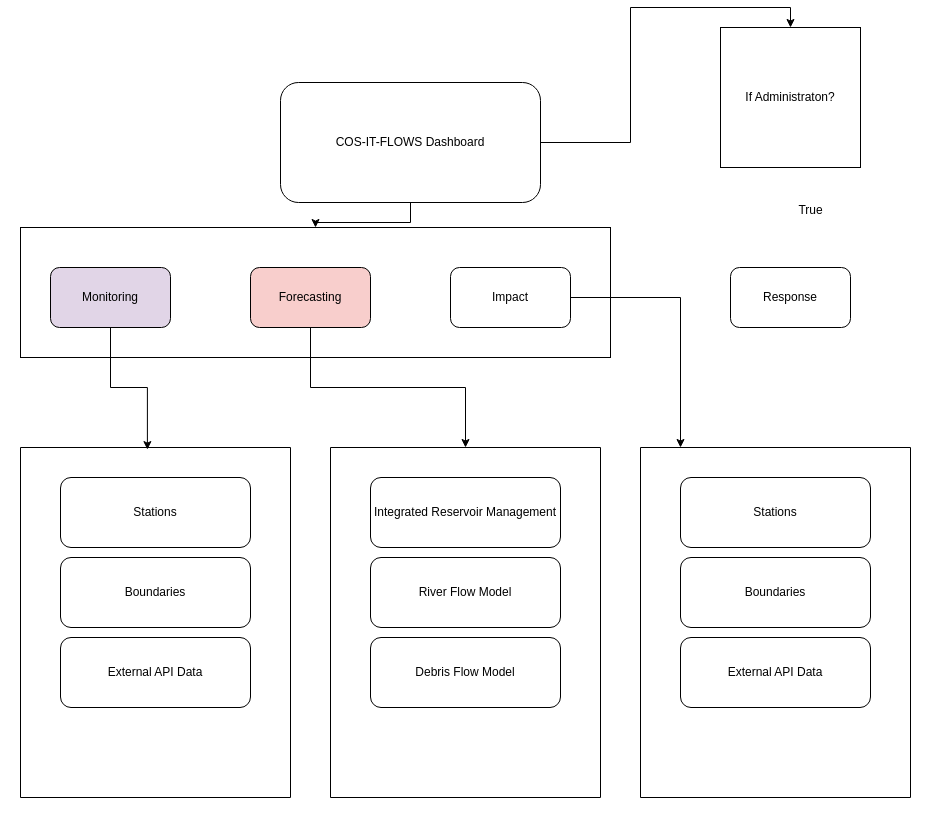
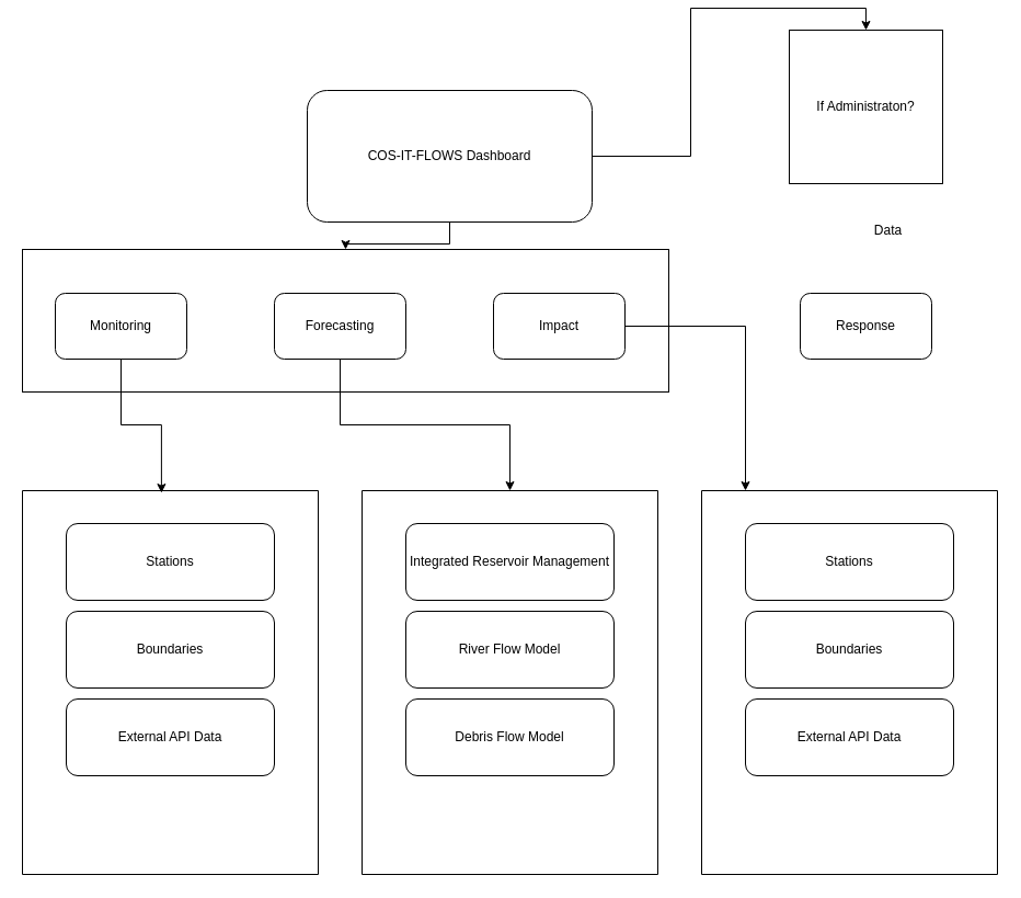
- <mxCell id="13" value="True" style="text;html=1;align=center;verticalAlign=middle;resizable=0;points=[];autosize=1;strokeColor=none;fillColor=none;" vertex="1" parent="1"><mxGeometry x="785" y="188" width="50" height="30" as="geometry" /></mxCell>
+ <mxCell id="13" value="Data" style="text;html=1;align=center;verticalAlign=middle;resizable=0;points=[];autosize=1;strokeColor=none;fillColor=none;" vertex="1" parent="1"><mxGeometry x="785" y="188" width="50" height="30" as="geometry" /></mxCell>
- <mxCell id="6" value="Monitoring" style="rounded=1;whiteSpace=wrap;html=1;fillColor=#e1d5e7;" vertex="1" parent="1"><mxGeometry x="50" y="260" width="120" height="60" as="geometry" /></mxCell>
+ <mxCell id="6" value="Monitoring" style="rounded=1;whiteSpace=wrap;html=1;" vertex="1" parent="1"><mxGeometry x="50" y="260" width="120" height="60" as="geometry" /></mxCell>
- <mxCell id="8" value="Forecasting" style="rounded=1;whiteSpace=wrap;html=1;fillColor=#f8cecc;" vertex="1" parent="1"><mxGeometry x="250" y="260" width="120" height="60" as="geometry" /></mxCell>
+ <mxCell id="8" value="Forecasting" style="rounded=1;whiteSpace=wrap;html=1;" vertex="1" parent="1"><mxGeometry x="250" y="260" width="120" height="60" as="geometry" /></mxCell>
